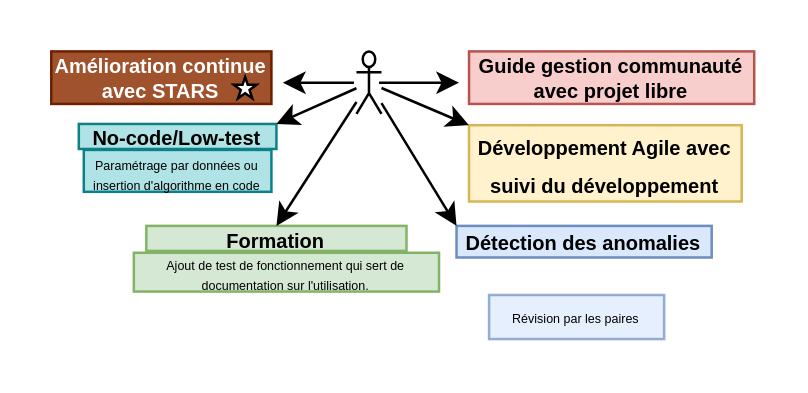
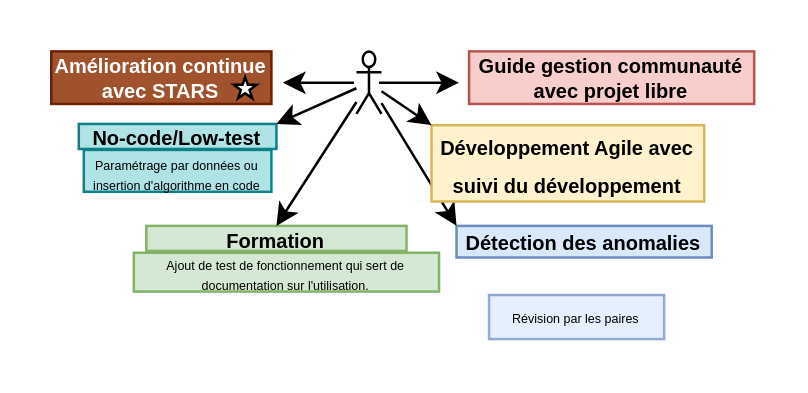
- <mxCell id="12" value="&lt;font style=&quot;font-size: 8px;&quot;&gt;&lt;b&gt;Développement Agile avec suivi du développement&lt;/b&gt;&lt;/font&gt;" style="text;html=1;strokeColor=#d6b656;fillColor=#fff2cc;align=center;verticalAlign=middle;whiteSpace=wrap;rounded=0;" vertex="1" parent="1"><mxGeometry x="187" y="49.5" width="109" height="30.5" as="geometry" /></mxCell>
+ <mxCell id="12" value="&lt;font style=&quot;font-size: 8px;&quot;&gt;&lt;b&gt;Développement Agile avec suivi du développement&lt;/b&gt;&lt;/font&gt;" style="text;html=1;strokeColor=#d6b656;fillColor=#fff2cc;align=center;verticalAlign=middle;whiteSpace=wrap;rounded=0;" vertex="1" parent="1"><mxGeometry x="172" y="49.5" width="109" height="30.5" as="geometry" /></mxCell>
